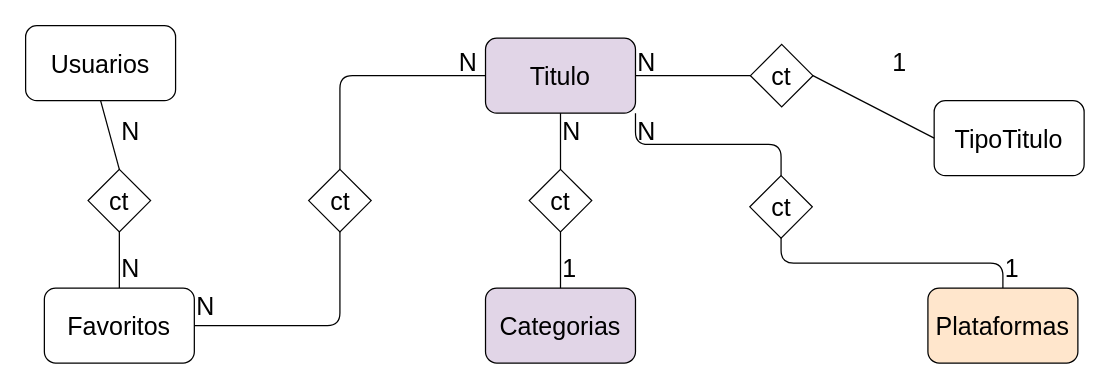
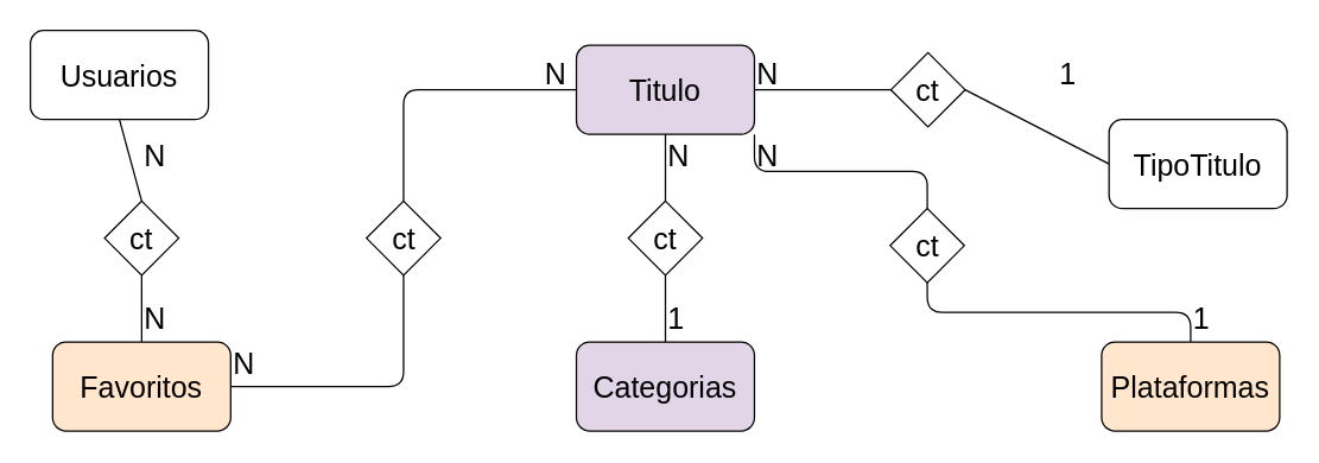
- <mxCell id="16" value="Favoritos" style="rounded=1;whiteSpace=wrap;html=1;fontSize=20;" vertex="1" parent="1"><mxGeometry y="230" width="120" height="60" as="geometry" x="35" /></mxCell>
+ <mxCell id="16" value="Favoritos" style="rounded=1;whiteSpace=wrap;html=1;fontSize=20;fillColor=#ffe6cc;" vertex="1" parent="1"><mxGeometry y="230" width="120" height="60" as="geometry" x="35" /></mxCell>
